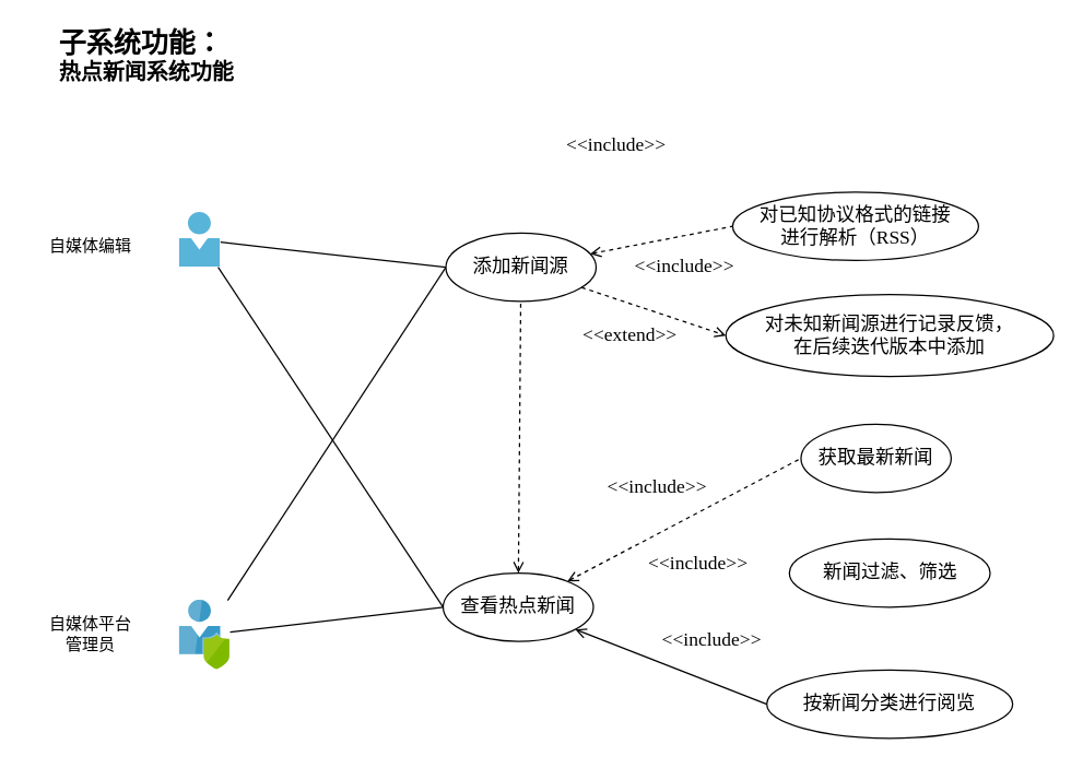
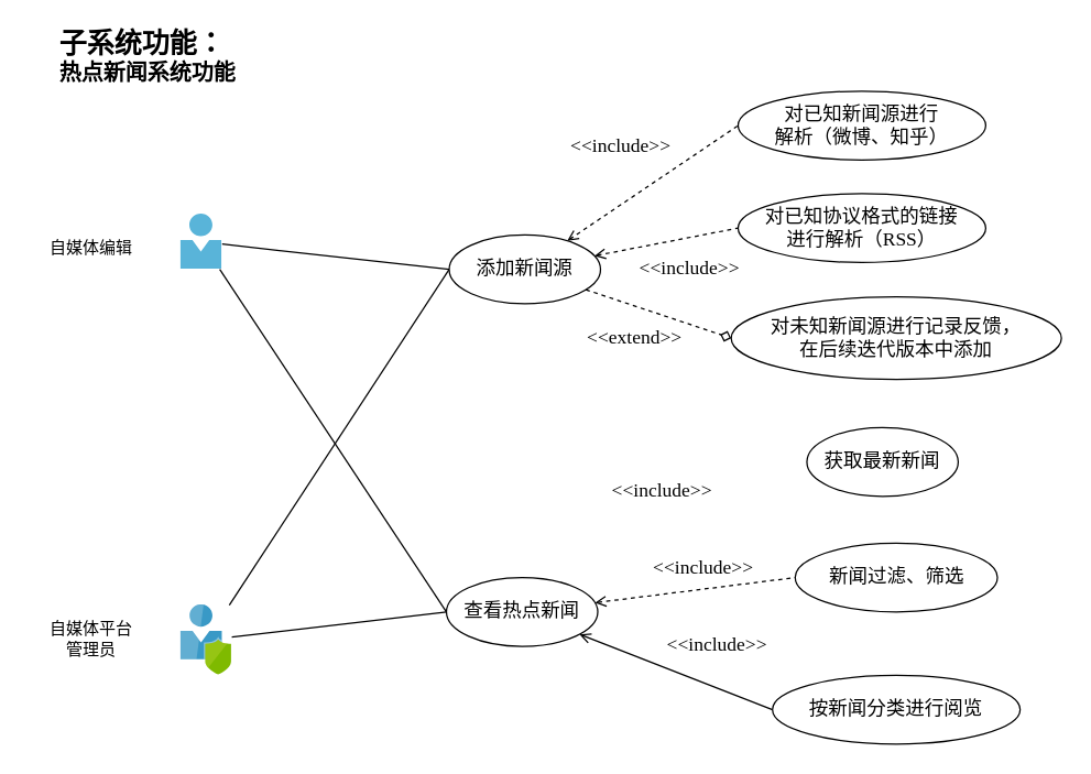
+ <mxCell id="23" value="对已知新闻源进行&lt;br&gt;解析（微博、知乎）" style="ellipse;whiteSpace=wrap;html=1;fontFamily=SF Mono;fontSize=14;" vertex="1" parent="1"><mxGeometry x="536" y="65.5" width="180" height="50" as="geometry" /></mxCell>
+ <mxCell id="24" style="edgeStyle=none;rounded=0;orthogonalLoop=1;jettySize=auto;html=1;entryX=0;entryY=0.5;entryDx=0;entryDy=0;dashed=1;startArrow=open;startFill=0;endArrow=none;endFill=0;fontFamily=SF Mono;fontSize=14;" edge="1" parent="1" source="14" target="23"><mxGeometry relative="1" as="geometry"><mxPoint x="396" y="378.5" as="sourcePoint" /><mxPoint x="521" y="248" as="targetPoint" /></mxGeometry></mxCell>
- <mxCell id="28" style="edgeStyle=none;rounded=0;orthogonalLoop=1;jettySize=auto;html=1;dashed=1;startArrow=none;startFill=0;endArrow=open;endFill=0;fontFamily=SF Mono;fontSize=14;entryX=0;entryY=0.5;entryDx=0;entryDy=0;" edge="1" parent="1" source="14" target="27"><mxGeometry relative="1" as="geometry"><mxPoint x="441.603" y="195.206" as="sourcePoint" /><mxPoint x="546" y="175" as="targetPoint" /></mxGeometry></mxCell>
+ <mxCell id="28" style="edgeStyle=none;rounded=0;orthogonalLoop=1;jettySize=auto;html=1;dashed=1;startArrow=none;startFill=0;endArrow=diamond;endFill=0;fontFamily=SF Mono;fontSize=14;entryX=0;entryY=0.5;entryDx=0;entryDy=0;" edge="1" parent="1" source="14" target="27"><mxGeometry relative="1" as="geometry"><mxPoint x="441.603" y="195.206" as="sourcePoint" /><mxPoint x="546" y="175" as="targetPoint" /></mxGeometry></mxCell>
- <mxCell id="12" style="edgeStyle=none;rounded=0;orthogonalLoop=1;jettySize=auto;html=1;dashed=1;startArrow=open;startFill=0;endArrow=none;endFill=0;fontFamily=SF Mono;fontSize=14;" edge="1" parent="1" source="21" target="14"><mxGeometry relative="1" as="geometry"><mxPoint x="471" y="385" as="sourcePoint" /></mxGeometry></mxCell>
+ <mxCell id="12" style="edgeStyle=none;rounded=0;orthogonalLoop=1;jettySize=auto;html=1;entryX=0;entryY=0.5;entryDx=0;entryDy=0;dashed=1;startArrow=open;startFill=0;endArrow=none;endFill=0;fontFamily=SF Mono;fontSize=14;" edge="1" parent="1" source="21" target="18"><mxGeometry relative="1" as="geometry"><mxPoint x="471" y="385" as="sourcePoint" /></mxGeometry></mxCell>
- <mxCell id="11" style="edgeStyle=none;rounded=0;orthogonalLoop=1;jettySize=auto;html=1;entryX=0;entryY=0.5;entryDx=0;entryDy=0;dashed=1;startArrow=open;startFill=0;endArrow=none;endFill=0;fontFamily=SF Mono;fontSize=14;" edge="1" parent="1" source="21" target="17"><mxGeometry relative="1" as="geometry"><mxPoint x="471" y="385" as="sourcePoint" /></mxGeometry></mxCell>
